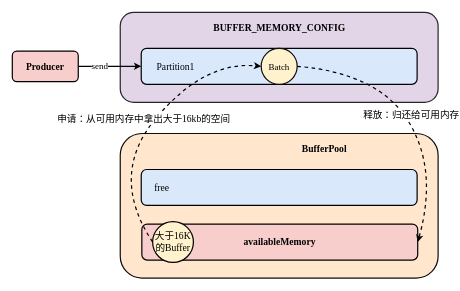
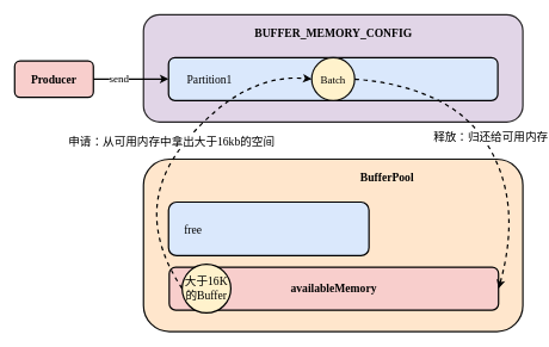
- <mxCell id="8" value="&lt;font face=&quot;Times New Roman&quot; style=&quot;font-size: 16px;&quot;&gt;&amp;nbsp; &amp;nbsp; &amp;nbsp;free&lt;/font&gt;" style="rounded=1;whiteSpace=wrap;html=1;align=left;fillColor=#dae8fc;strokeColor=#000000;strokeWidth=2;" vertex="1" parent="1"><mxGeometry x="235" y="282" width="460" height="60" as="geometry" /></mxCell>
+ <mxCell id="8" value="&lt;font face=&quot;Times New Roman&quot; style=&quot;font-size: 16px;&quot;&gt;&amp;nbsp; &amp;nbsp; &amp;nbsp;free&lt;/font&gt;" style="rounded=1;whiteSpace=wrap;html=1;align=left;fillColor=#dae8fc;strokeColor=#000000;strokeWidth=2;" vertex="1" parent="1"><mxGeometry x="235" y="282" width="280" height="75" as="geometry" /></mxCell>
